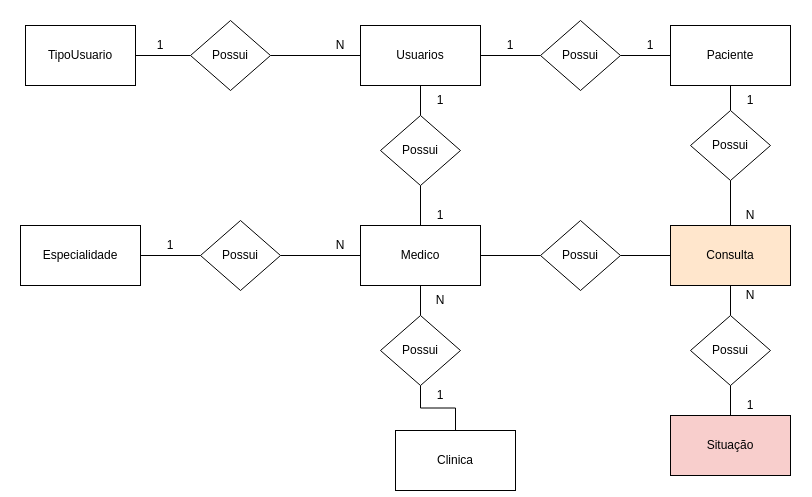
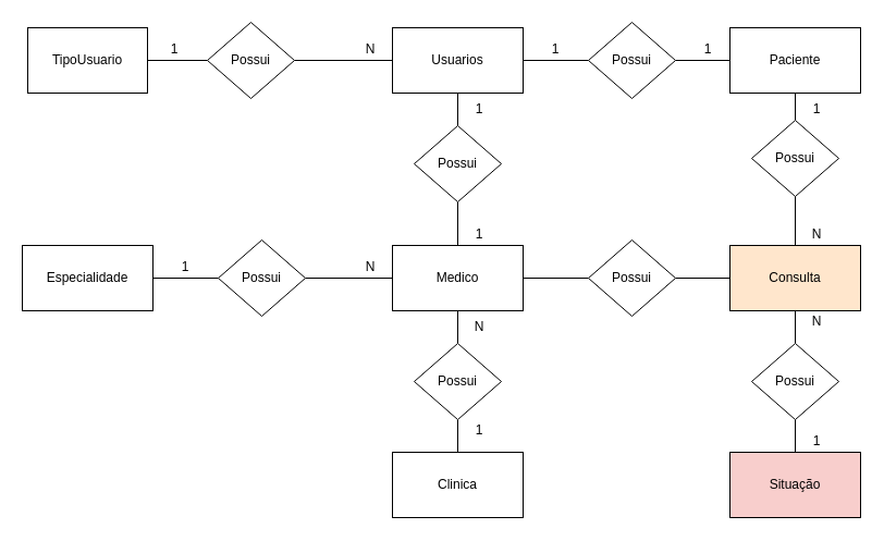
- <mxCell id="38" value="Clinica" style="rounded=0;whiteSpace=wrap;html=1;" parent="1" vertex="1"><mxGeometry x="395" y="430" width="120" height="60" as="geometry" /></mxCell>
+ <mxCell id="38" value="Clinica" style="rounded=0;whiteSpace=wrap;html=1;" parent="1" vertex="1"><mxGeometry x="360" y="415" width="120" height="60" as="geometry" /></mxCell>
